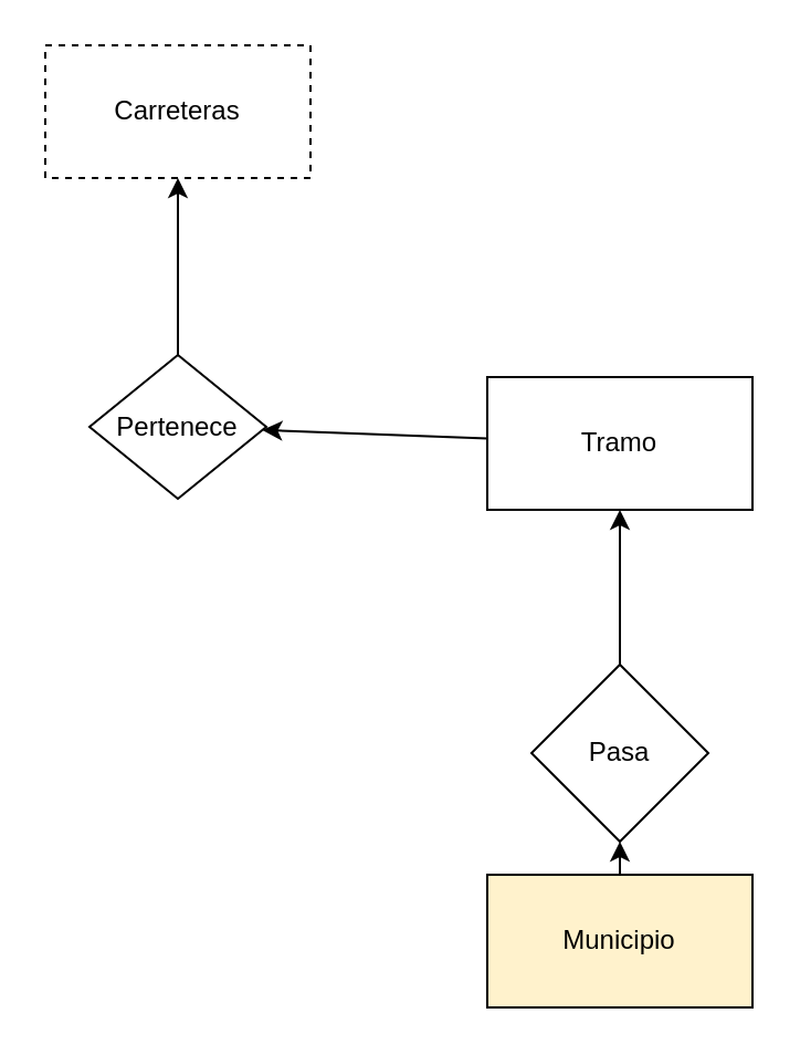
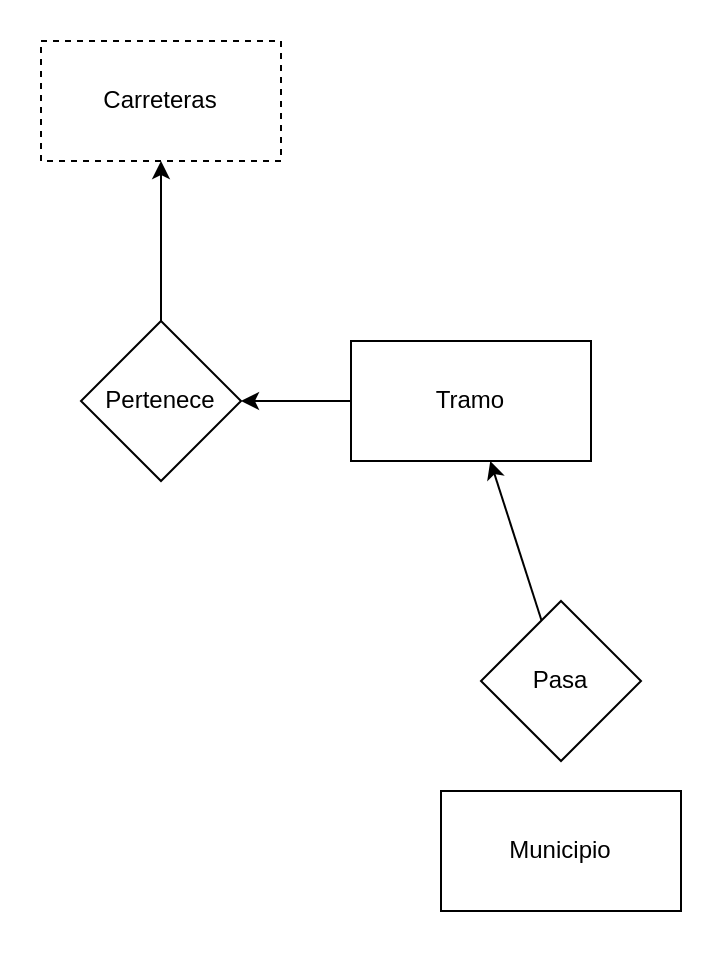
- <mxCell id="10" value="Pertenece" style="rhombus;whiteSpace=wrap;html=1;rounded=0;" vertex="1" parent="1"><mxGeometry x="40" y="160" width="80" height="65" as="geometry" /></mxCell>
+ <mxCell id="10" value="Pertenece" style="rhombus;whiteSpace=wrap;html=1;rounded=0;" vertex="1" parent="1"><mxGeometry x="40" y="160" width="80" height="80" as="geometry" /></mxCell>
- <mxCell id="4" value="Tramo" style="rounded=0;whiteSpace=wrap;html=1;" vertex="1" parent="1"><mxGeometry x="220" y="170" width="120" height="60" as="geometry" /></mxCell>
+ <mxCell id="4" value="Tramo" style="rounded=0;whiteSpace=wrap;html=1;" vertex="1" parent="1"><mxGeometry x="175" y="170" width="120" height="60" as="geometry" /></mxCell>
- <mxCell id="5" value="" style="rounded=0;orthogonalLoop=1;jettySize=auto;html=1;" edge="1" parent="1" source="6" target="8"><mxGeometry relative="1" as="geometry" /></mxCell>
- <mxCell id="6" value="Municipio" style="rounded=0;whiteSpace=wrap;html=1;fillColor=#fff2cc;" vertex="1" parent="1"><mxGeometry x="220" y="395" width="120" height="60" as="geometry" /></mxCell>
+ <mxCell id="6" value="Municipio" style="rounded=0;whiteSpace=wrap;html=1;" vertex="1" parent="1"><mxGeometry x="220" y="395" width="120" height="60" as="geometry" /></mxCell>
